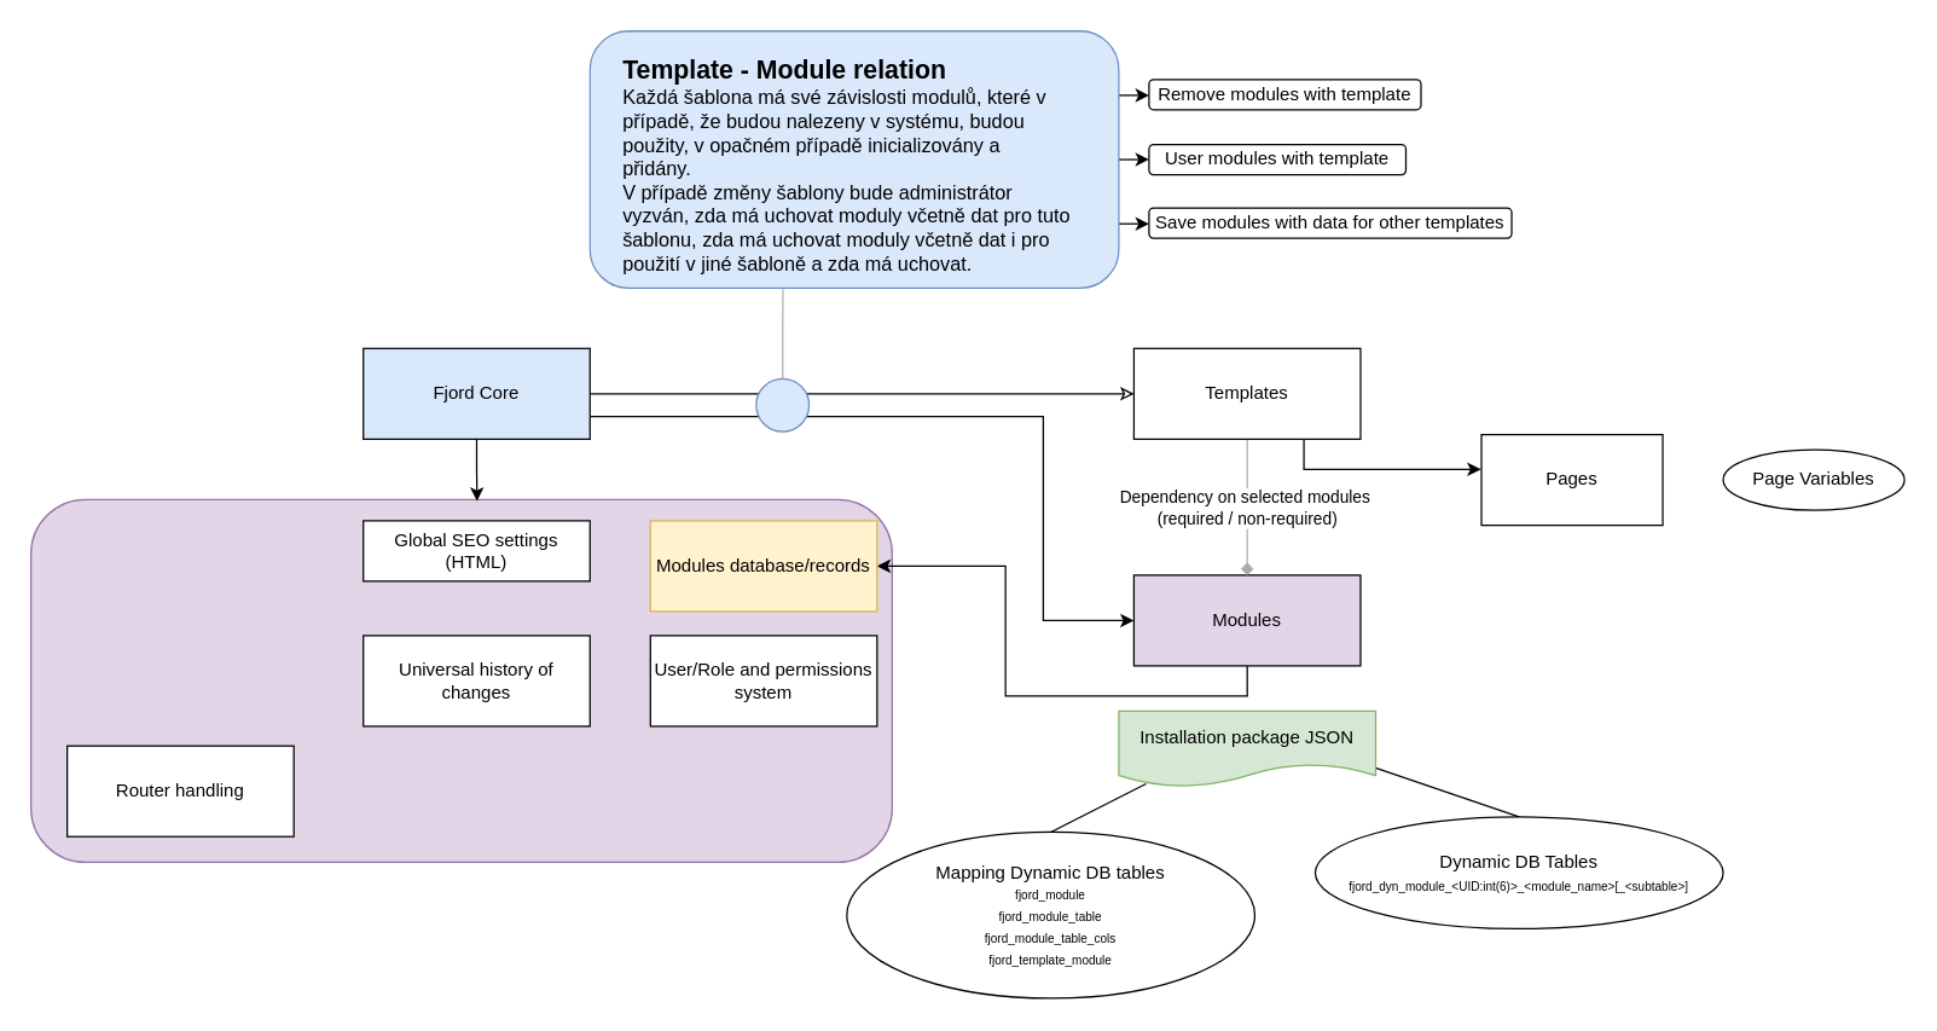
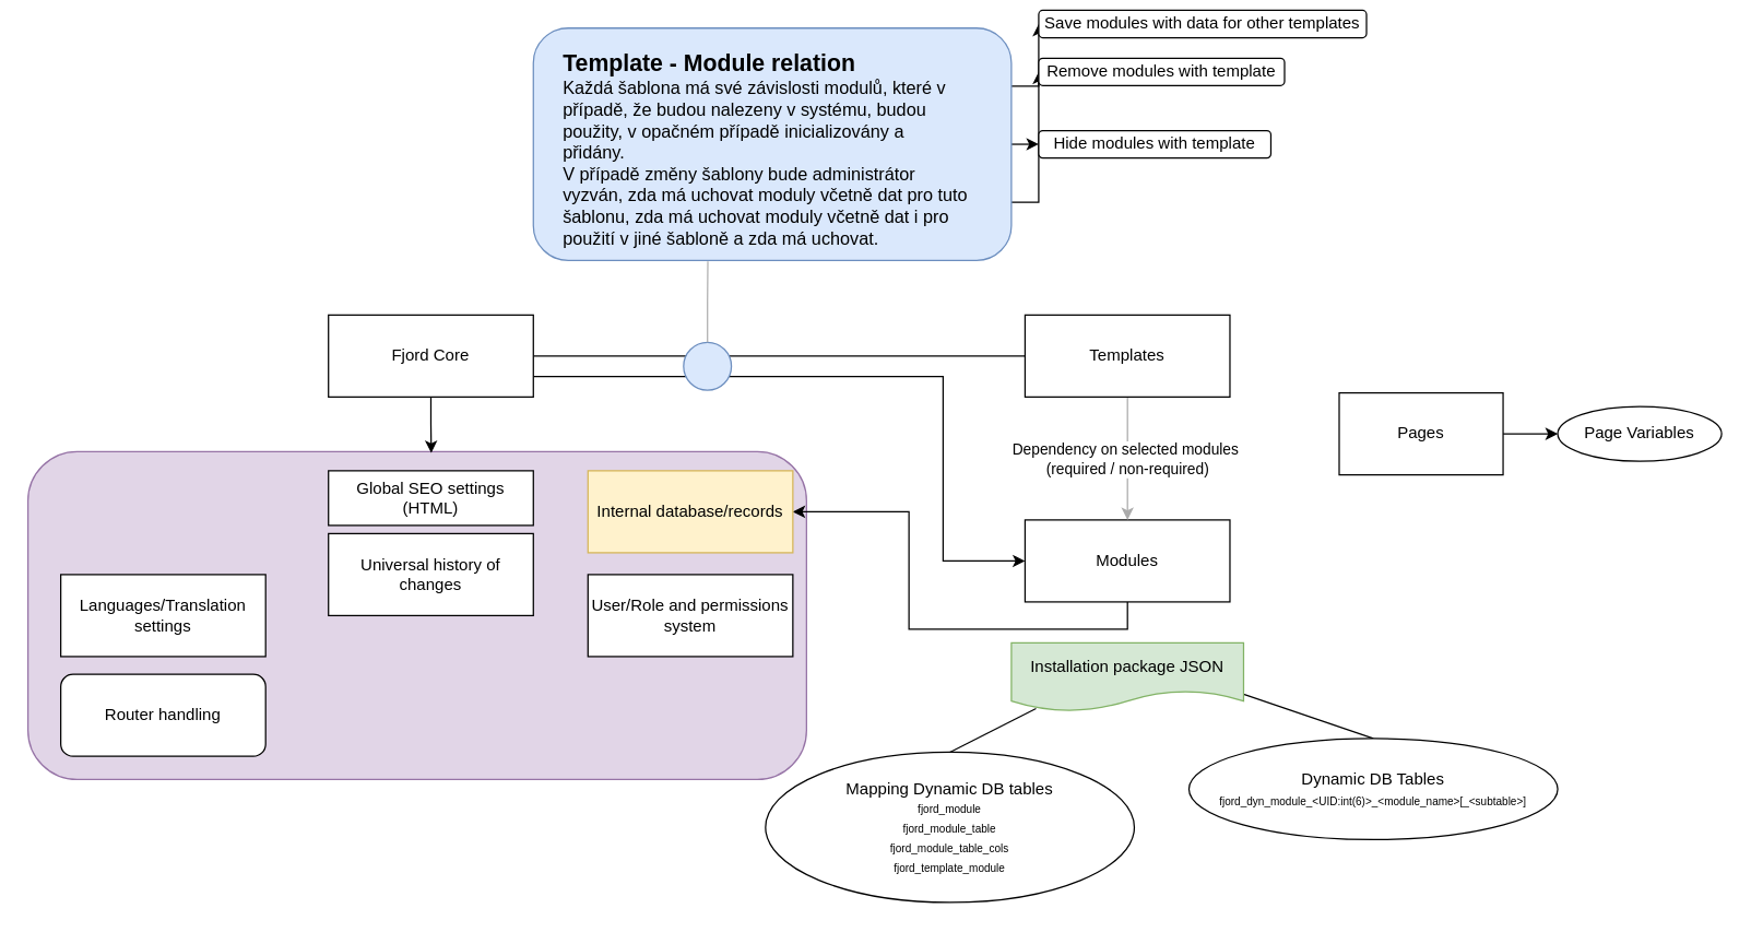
- <mxCell id="26" value="Remove modules with template" style="rounded=1;whiteSpace=wrap;html=1;" parent="1" vertex="1"><mxGeometry x="760" y="52" width="180" height="20" as="geometry" /></mxCell>
+ <mxCell id="26" value="Remove modules with template" style="rounded=1;whiteSpace=wrap;html=1;" parent="1" vertex="1"><mxGeometry x="760" y="42" width="180" height="20" as="geometry" /></mxCell>
- <mxCell id="25" value="User modules with template" style="rounded=1;whiteSpace=wrap;html=1;" parent="1" vertex="1"><mxGeometry x="760" y="95" width="170" height="20" as="geometry" /></mxCell>
+ <mxCell id="25" value="Hide modules with template" style="rounded=1;whiteSpace=wrap;html=1;" parent="1" vertex="1"><mxGeometry x="760" y="95" width="170" height="20" as="geometry" /></mxCell>
- <mxCell id="24" value="Save modules with data for other templates" style="rounded=1;whiteSpace=wrap;html=1;" parent="1" vertex="1"><mxGeometry x="760" y="137" width="240" height="20" as="geometry" /></mxCell>
+ <mxCell id="24" value="Save modules with data for other templates" style="rounded=1;whiteSpace=wrap;html=1;" parent="1" vertex="1"><mxGeometry x="760" y="7" width="240" height="20" as="geometry" /></mxCell>
- <mxCell id="5" value="Fjord Core" style="rounded=0;whiteSpace=wrap;html=1;fillColor=#dae8fc;" parent="1" vertex="1"><mxGeometry x="240" y="230" width="150" height="60" as="geometry" /></mxCell>
+ <mxCell id="5" value="Fjord Core" style="rounded=0;whiteSpace=wrap;html=1;" parent="1" vertex="1"><mxGeometry x="240" y="230" width="150" height="60" as="geometry" /></mxCell>
- <mxCell id="3" style="edgeStyle=orthogonalEdgeStyle;rounded=0;orthogonalLoop=1;jettySize=auto;html=1;exitX=1;exitY=0.5;exitDx=0;exitDy=0;entryX=0;entryY=0.5;entryDx=0;entryDy=0;endArrow=classic;endFill=0;" parent="1" source="5" target="10" edge="1"><mxGeometry relative="1" as="geometry" /></mxCell>
+ <mxCell id="3" style="edgeStyle=orthogonalEdgeStyle;rounded=0;orthogonalLoop=1;jettySize=auto;html=1;exitX=1;exitY=0.5;exitDx=0;exitDy=0;entryX=0;entryY=0.5;entryDx=0;entryDy=0;endArrow=none;endFill=0;" parent="1" source="5" target="10" edge="1"><mxGeometry relative="1" as="geometry" /></mxCell>
- <mxCell id="29" style="edgeStyle=orthogonalEdgeStyle;rounded=0;orthogonalLoop=1;jettySize=auto;html=1;exitX=0.75;exitY=1;exitDx=0;exitDy=0;entryX=-0.003;entryY=0.383;entryDx=0;entryDy=0;entryPerimeter=0;" parent="1" source="10" target="28" edge="1"><mxGeometry relative="1" as="geometry" /></mxCell>
+ <mxCell id="27" style="edgeStyle=orthogonalEdgeStyle;rounded=0;orthogonalLoop=1;jettySize=auto;html=1;exitX=1;exitY=0.5;exitDx=0;exitDy=0;entryX=0;entryY=0.5;entryDx=0;entryDy=0;" parent="1" source="28" target="30" edge="1"><mxGeometry relative="1" as="geometry" /></mxCell>
- <mxCell id="8" style="edgeStyle=orthogonalEdgeStyle;rounded=0;orthogonalLoop=1;jettySize=auto;html=1;exitX=0.5;exitY=1;exitDx=0;exitDy=0;entryX=0.5;entryY=0;entryDx=0;entryDy=0;fillColor=#f5f5f5;strokeColor=#ababab;endArrow=diamond;" parent="1" source="10" target="7" edge="1"><mxGeometry relative="1" as="geometry" /></mxCell>
+ <mxCell id="8" style="edgeStyle=orthogonalEdgeStyle;rounded=0;orthogonalLoop=1;jettySize=auto;html=1;exitX=0.5;exitY=1;exitDx=0;exitDy=0;entryX=0.5;entryY=0;entryDx=0;entryDy=0;fillColor=#f5f5f5;strokeColor=#ababab;" parent="1" source="10" target="7" edge="1"><mxGeometry relative="1" as="geometry" /></mxCell>
- <mxCell id="12" value="Modules database/records" style="rounded=0;whiteSpace=wrap;html=1;fillColor=#fff2cc;strokeColor=#d6b656;" parent="1" vertex="1"><mxGeometry x="430" y="344" width="150" height="60" as="geometry" /></mxCell>
+ <mxCell id="12" value="Internal database/records" style="rounded=0;whiteSpace=wrap;html=1;fillColor=#fff2cc;strokeColor=#d6b656;" parent="1" vertex="1"><mxGeometry x="430" y="344" width="150" height="60" as="geometry" /></mxCell>
- <mxCell id="7" value="Modules" style="rounded=0;whiteSpace=wrap;html=1;fillColor=#e1d5e7;" parent="1" vertex="1"><mxGeometry x="750" y="380" width="150" height="60" as="geometry" /></mxCell>
+ <mxCell id="7" value="Modules" style="rounded=0;whiteSpace=wrap;html=1;" parent="1" vertex="1"><mxGeometry x="750" y="380" width="150" height="60" as="geometry" /></mxCell>
+ <mxCell id="13" value="Languages/Translation settings" style="rounded=0;whiteSpace=wrap;html=1;" parent="1" vertex="1"><mxGeometry x="44" y="420" width="150" height="60" as="geometry" /></mxCell>
- <mxCell id="20" value="Universal history of changes" style="rounded=0;whiteSpace=wrap;html=1;" parent="1" vertex="1"><mxGeometry x="240" y="420" width="150" height="60" as="geometry" /></mxCell>
+ <mxCell id="20" value="Universal history of changes" style="rounded=0;whiteSpace=wrap;html=1;" parent="1" vertex="1"><mxGeometry x="240" y="390" width="150" height="60" as="geometry" /></mxCell>
- <mxCell id="36" value="Router handling" style="rounded=0;whiteSpace=wrap;html=1;" parent="1" vertex="1"><mxGeometry x="44" y="493" width="150" height="60" as="geometry" /></mxCell>
+ <mxCell id="36" value="Router handling" style="whiteSpace=wrap;html=1;rounded=1;" parent="1" vertex="1"><mxGeometry x="44" y="493" width="150" height="60" as="geometry" /></mxCell>
